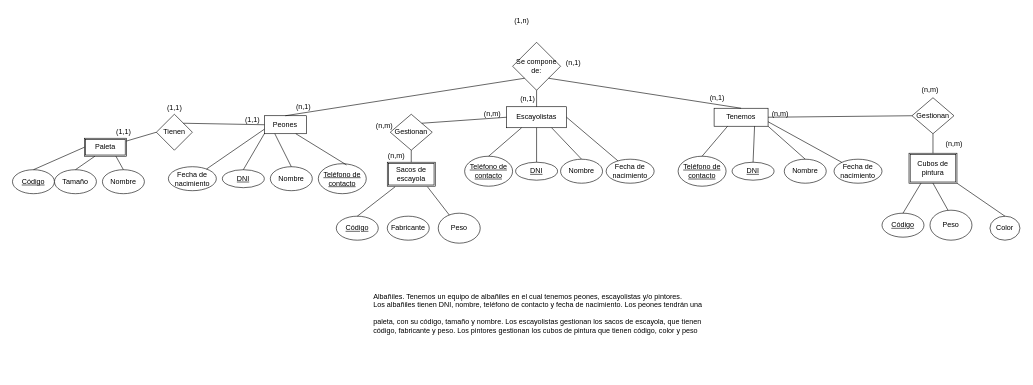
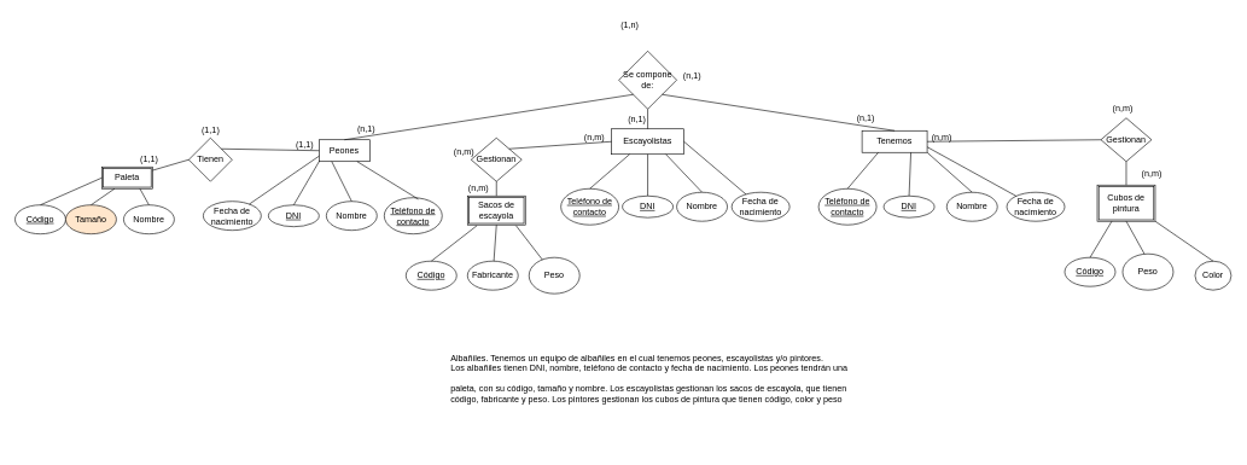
- <mxCell id="39" value="Tamaño" style="ellipse;whiteSpace=wrap;html=1;" vertex="1" parent="1"><mxGeometry x="90" y="282.5" width="70" height="40" as="geometry" /></mxCell>
+ <mxCell id="39" value="Tamaño" style="ellipse;whiteSpace=wrap;html=1;fillColor=#ffe6cc;" vertex="1" parent="1"><mxGeometry x="90" y="282.5" width="70" height="40" as="geometry" /></mxCell>
+ <mxCell id="52" value="" style="endArrow=none;html=1;rounded=0;entryX=0.5;entryY=1;entryDx=0;entryDy=0;" edge="1" parent="1" source="49" target="46"><mxGeometry width="50" height="50" relative="1" as="geometry"><mxPoint x="790" y="460" as="sourcePoint" /><mxPoint x="840" y="410" as="targetPoint" /></mxGeometry></mxCell>
